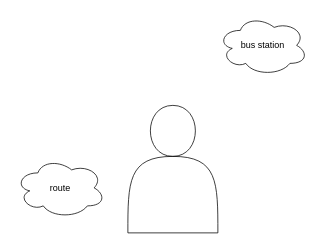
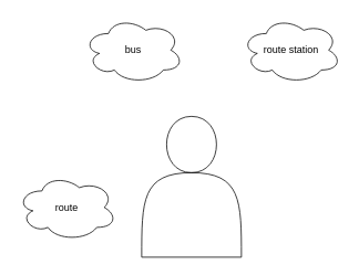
+ <mxCell id="5" value="bus" style="ellipse;shape=cloud;whiteSpace=wrap;html=1;" parent="1" vertex="1"><mxGeometry x="100" y="20" width="120" height="80" as="geometry" /></mxCell>
- <mxCell id="4" value="bus station" style="ellipse;shape=cloud;whiteSpace=wrap;html=1;" parent="1" vertex="1"><mxGeometry x="290" y="20" width="120" height="80" as="geometry" /></mxCell>
+ <mxCell id="4" value="route station" style="ellipse;shape=cloud;whiteSpace=wrap;html=1;" parent="1" vertex="1"><mxGeometry x="290" y="20" width="120" height="80" as="geometry" /></mxCell>
